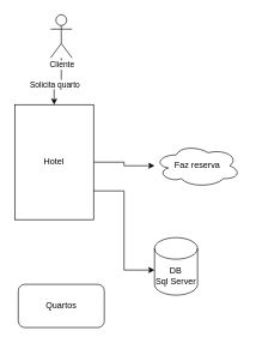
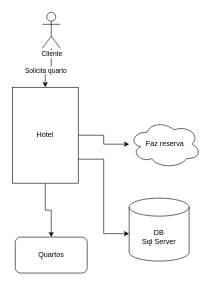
- <mxCell id="6" value="Faz reserva" style="ellipse;shape=cloud;whiteSpace=wrap;html=1;" vertex="1" parent="1"><mxGeometry x="215" y="200" width="120" height="60" as="geometry" /></mxCell>
+ <mxCell id="6" value="Faz reserva" style="ellipse;shape=cloud;whiteSpace=wrap;html=1;" vertex="1" parent="1"><mxGeometry x="215" y="200" width="120" height="80" as="geometry" /></mxCell>
+ <mxCell id="2" value="" style="edgeStyle=orthogonalEdgeStyle;rounded=0;orthogonalLoop=1;jettySize=auto;html=1;" edge="1" parent="1" source="4" target="5"><mxGeometry relative="1" as="geometry" /></mxCell>
- <mxCell id="11" value="DB&lt;div&gt;Sql Server&lt;/div&gt;" style="shape=cylinder3;whiteSpace=wrap;html=1;boundedLbl=1;backgroundOutline=1;size=15;" vertex="1" parent="1"><mxGeometry x="215" y="330" width="60" height="80" as="geometry" /></mxCell>
+ <mxCell id="11" value="DB&lt;div&gt;Sql Server&lt;/div&gt;" style="shape=cylinder3;whiteSpace=wrap;html=1;boundedLbl=1;backgroundOutline=1;size=15;" vertex="1" parent="1"><mxGeometry x="215" y="330" width="100" height="105" as="geometry" /></mxCell>
